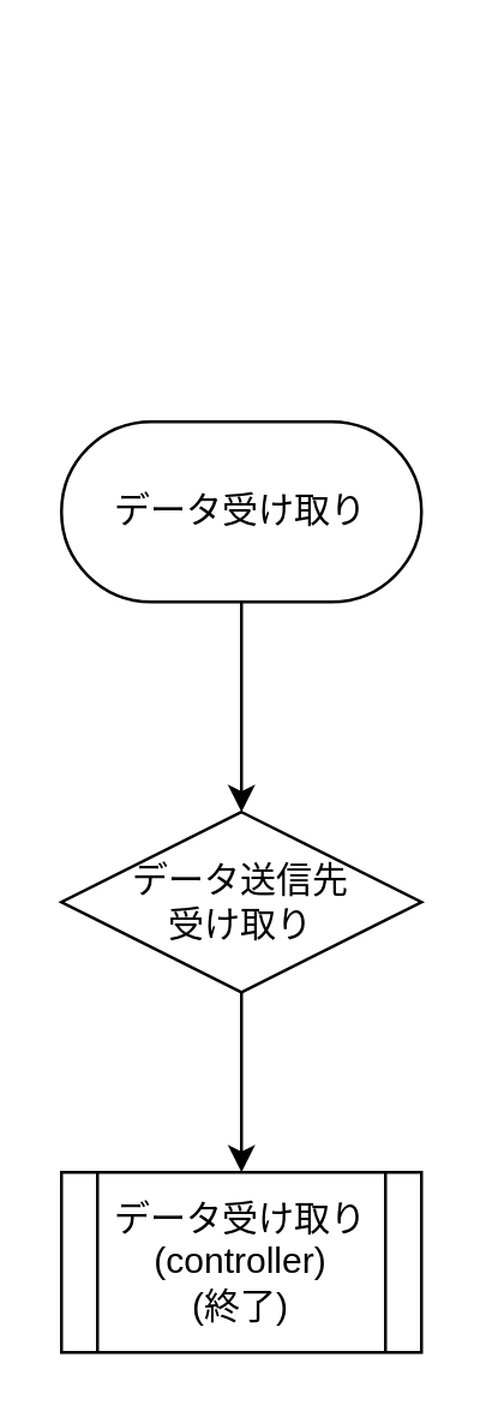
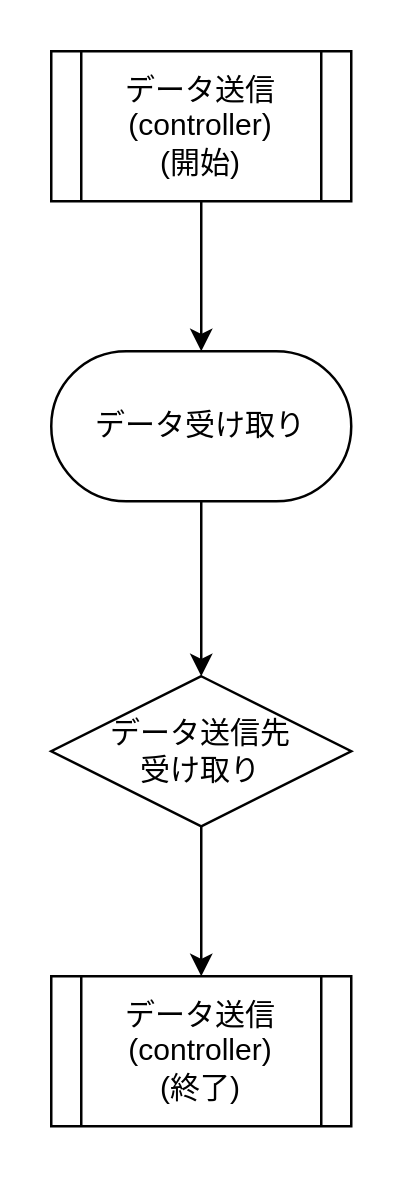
+ <mxCell id="3" value="データ送信&lt;br&gt;(controller)&lt;br&gt;(開始)" style="shape=process;whiteSpace=wrap;html=1;backgroundOutline=1;" vertex="1" parent="1"><mxGeometry x="20" y="20" width="120" height="60" as="geometry" /></mxCell>
+ <mxCell id="2" style="edgeStyle=orthogonalEdgeStyle;rounded=0;orthogonalLoop=1;jettySize=auto;html=1;exitX=0.5;exitY=1;exitDx=0;exitDy=0;entryX=0.5;entryY=0;entryDx=0;entryDy=0;" edge="1" parent="1" source="3" target="6"><mxGeometry relative="1" as="geometry" /></mxCell>
- <mxCell id="4" value="データ受け取り&lt;br&gt;(controller)&lt;br&gt;(終了)" style="shape=process;whiteSpace=wrap;html=1;backgroundOutline=1;" vertex="1" parent="1"><mxGeometry x="20" y="390" width="120" height="60" as="geometry" /></mxCell>
+ <mxCell id="4" value="データ送信&lt;br&gt;(controller)&lt;br&gt;(終了)" style="shape=process;whiteSpace=wrap;html=1;backgroundOutline=1;" vertex="1" parent="1"><mxGeometry x="20" y="390" width="120" height="60" as="geometry" /></mxCell>
